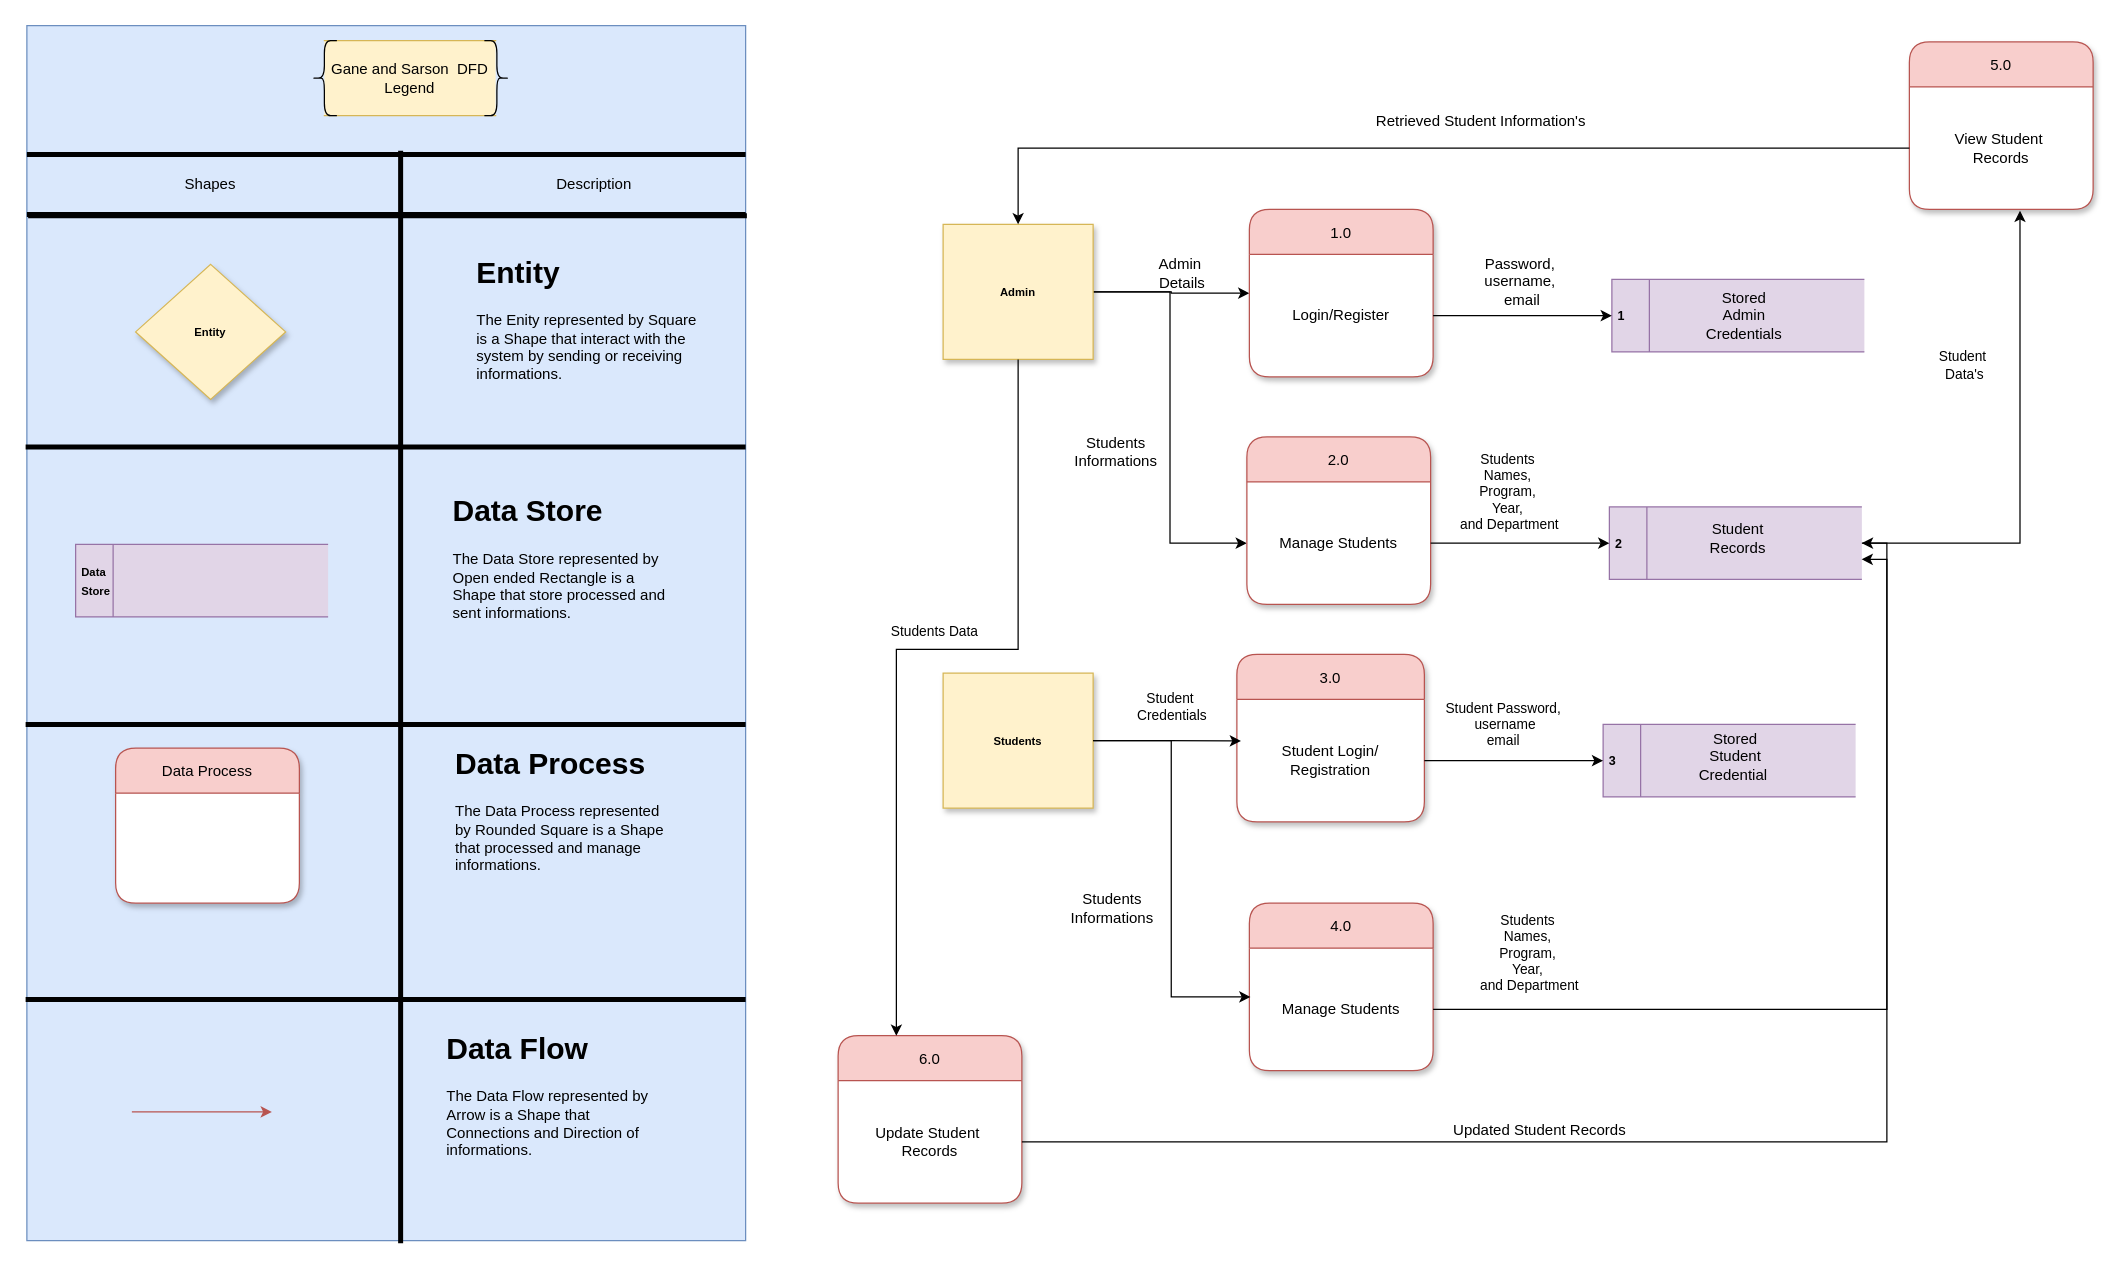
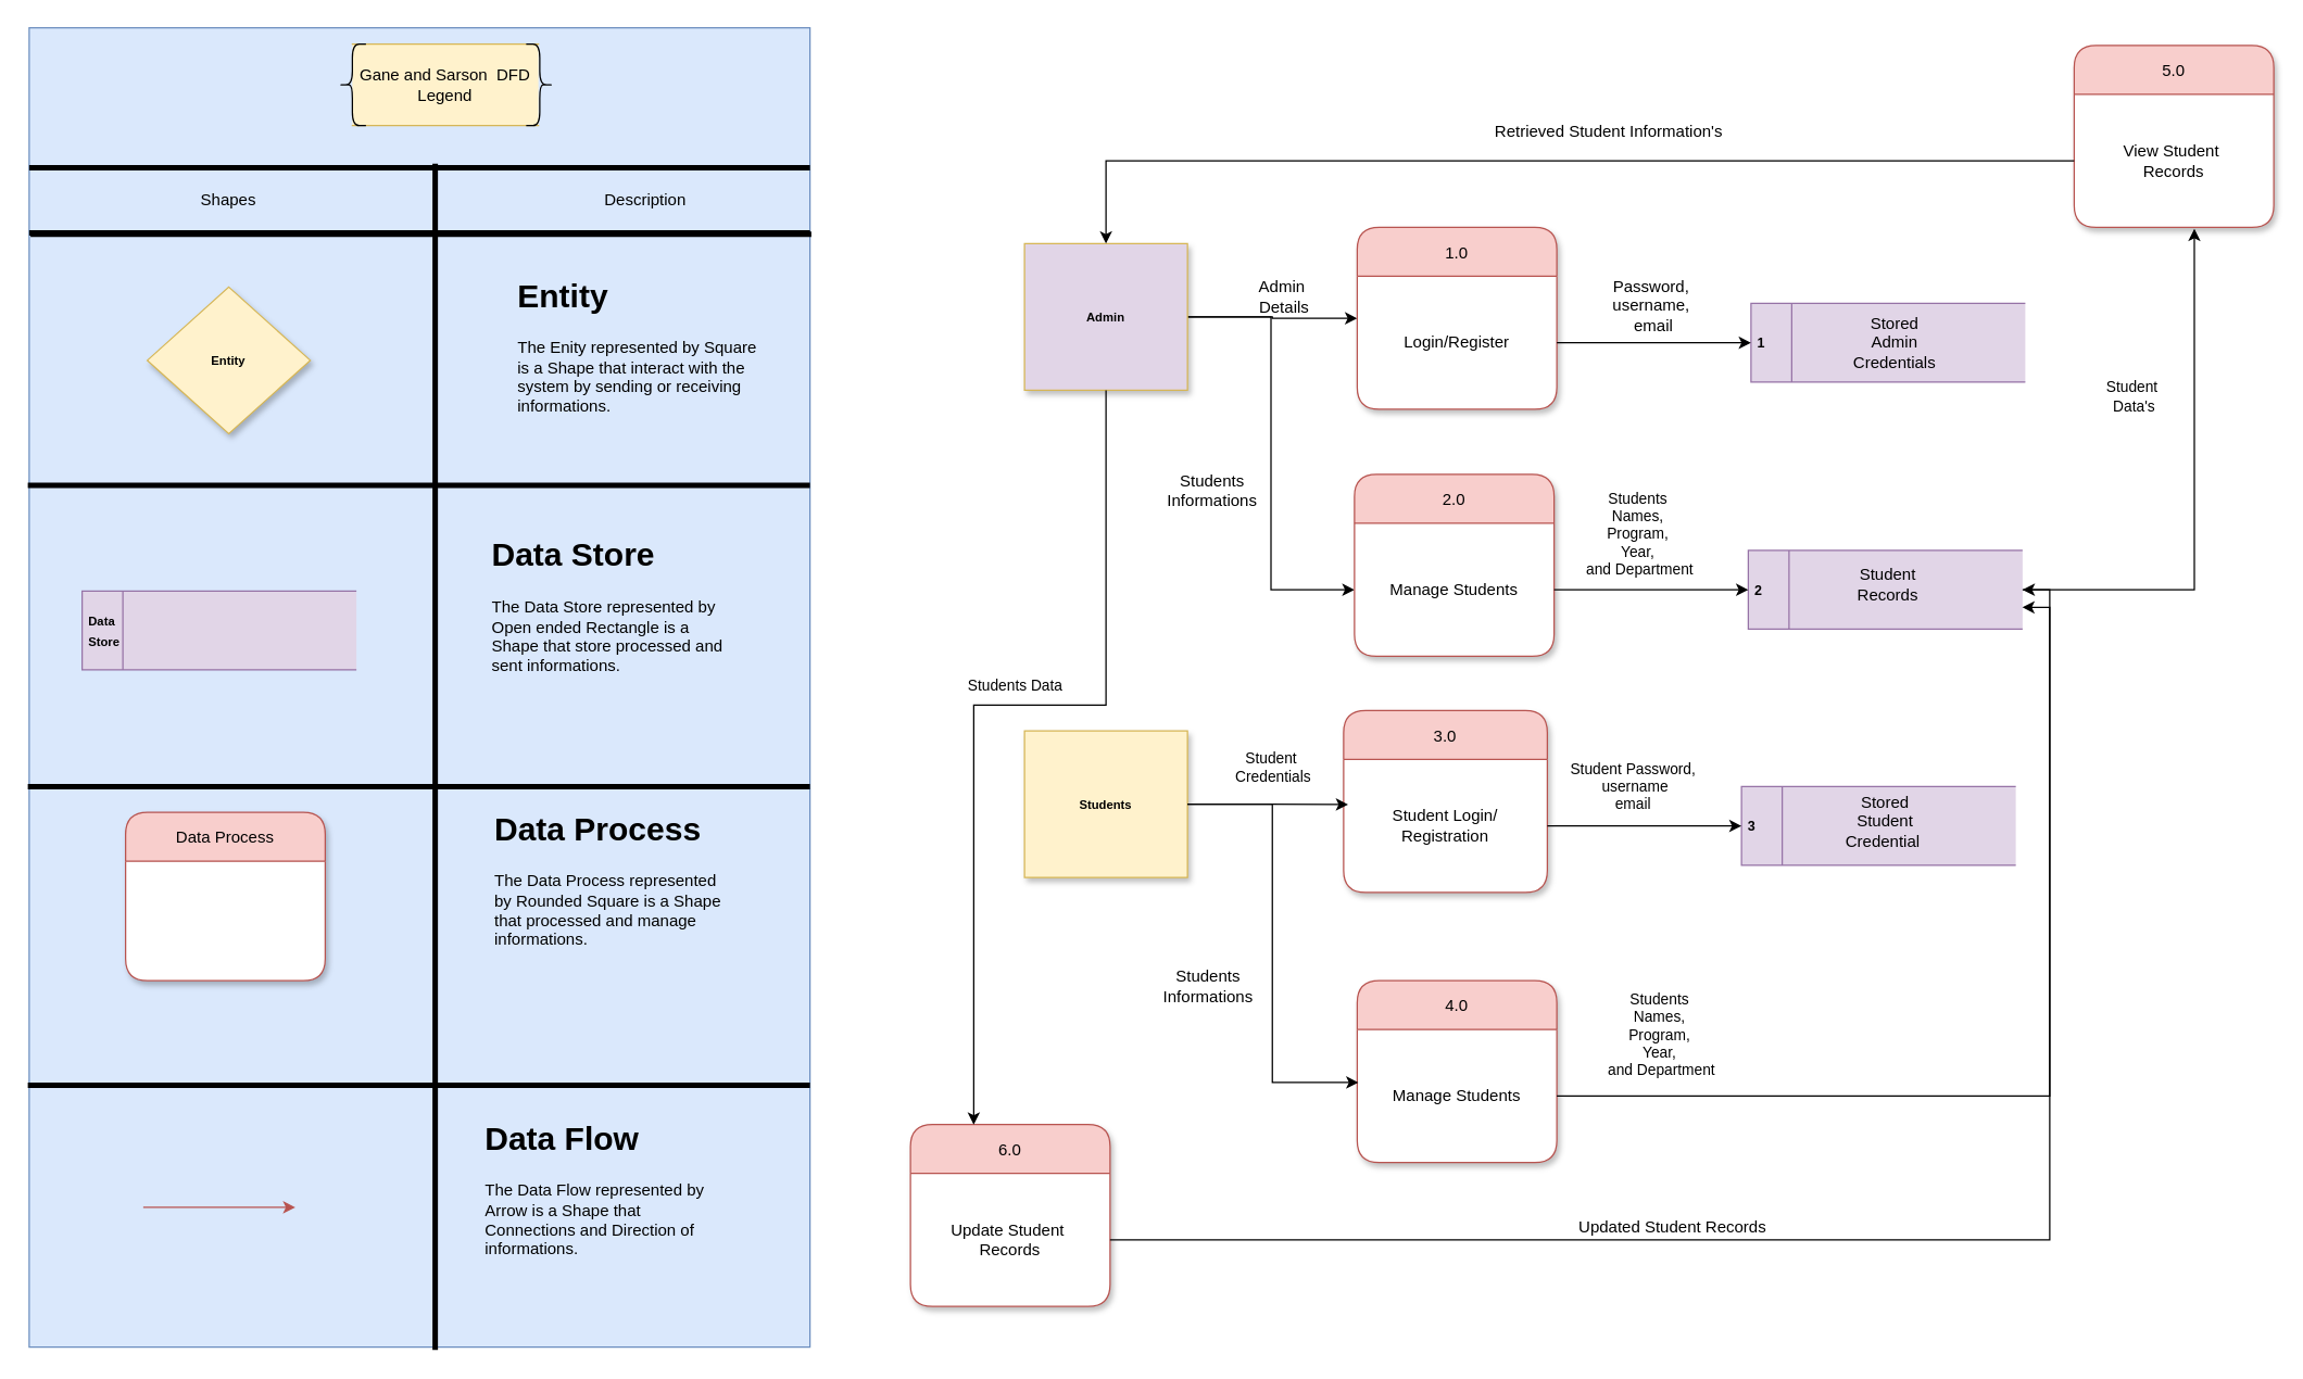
- <mxCell id="26" value="&lt;b&gt;&lt;font style=&quot;font-size: 9px;&quot;&gt;Admin&lt;/font&gt;&lt;/b&gt;" style="html=1;dashed=0;whiteSpace=wrap;fillColor=#fff2cc;strokeColor=#d6b656;rounded=0;glass=0;shadow=1;" parent="1" vertex="1"><mxGeometry x="754" y="179" width="120" height="108" as="geometry" /></mxCell>
+ <mxCell id="26" value="&lt;b&gt;&lt;font style=&quot;font-size: 9px;&quot;&gt;Admin&lt;/font&gt;&lt;/b&gt;" style="html=1;dashed=0;whiteSpace=wrap;fillColor=#e1d5e7;strokeColor=#d6b656;rounded=0;glass=0;shadow=1;" parent="1" vertex="1"><mxGeometry x="754" y="179" width="120" height="108" as="geometry" /></mxCell>
